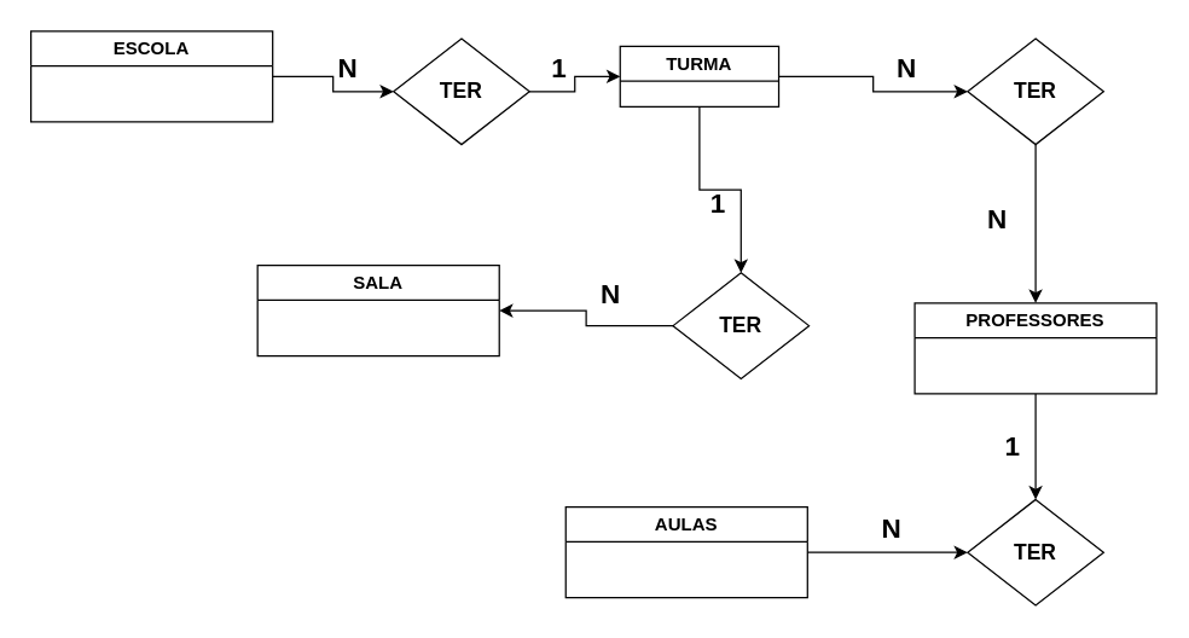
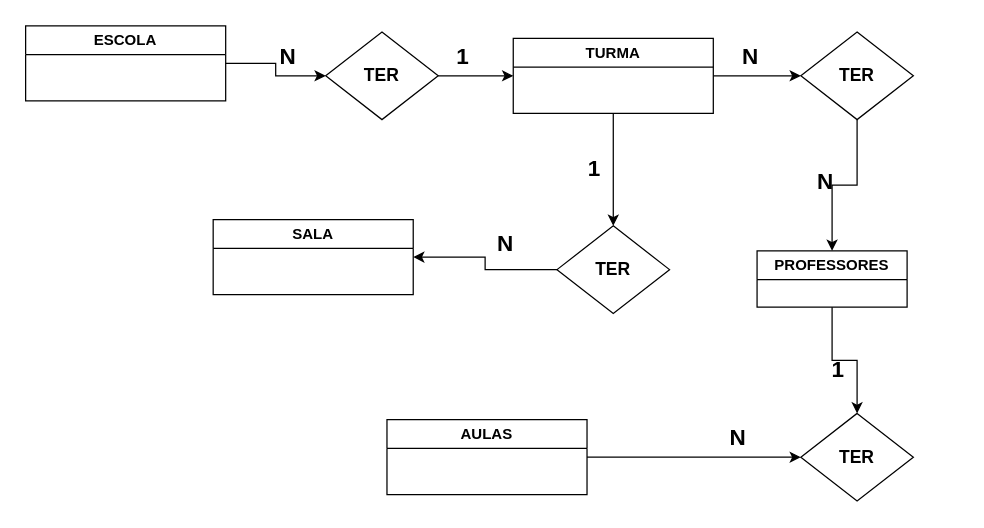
- <mxCell id="11" value="TURMA" style="swimlane;whiteSpace=wrap;html=1;" vertex="1" parent="1"><mxGeometry x="410" y="30" width="105" height="40" as="geometry" /></mxCell>
+ <mxCell id="11" value="TURMA" style="swimlane;whiteSpace=wrap;html=1;" vertex="1" parent="1"><mxGeometry x="410" y="30" width="160" height="60" as="geometry" /></mxCell>
- <mxCell id="8" value="PROFESSORES" style="swimlane;whiteSpace=wrap;html=1;" vertex="1" parent="1"><mxGeometry x="605" y="200" width="160" height="60" as="geometry" /></mxCell>
+ <mxCell id="8" value="PROFESSORES" style="swimlane;whiteSpace=wrap;html=1;" vertex="1" parent="1"><mxGeometry x="605" y="200" width="120" height="45" as="geometry" /></mxCell>
- <mxCell id="5" value="AULAS" style="swimlane;whiteSpace=wrap;html=1;" vertex="1" parent="1"><mxGeometry x="374" y="335" width="160" height="60" as="geometry" /></mxCell>
+ <mxCell id="5" value="AULAS" style="swimlane;whiteSpace=wrap;html=1;" vertex="1" parent="1"><mxGeometry x="309" y="335" width="160" height="60" as="geometry" /></mxCell>
